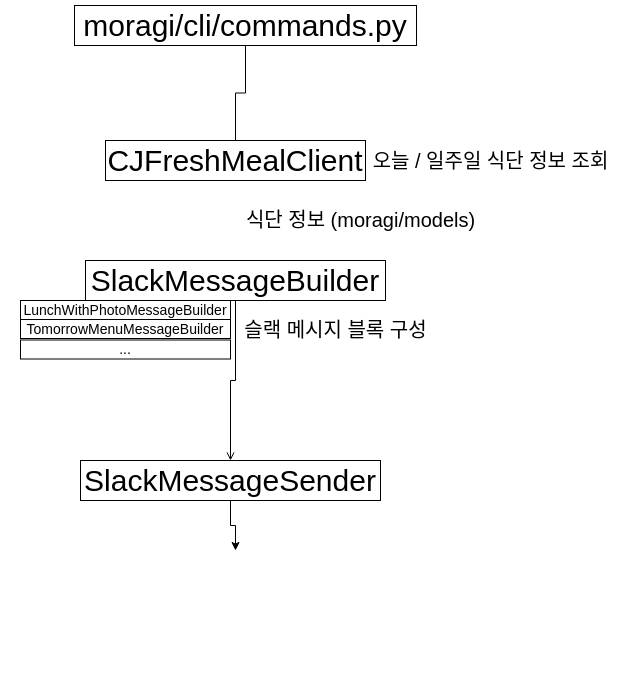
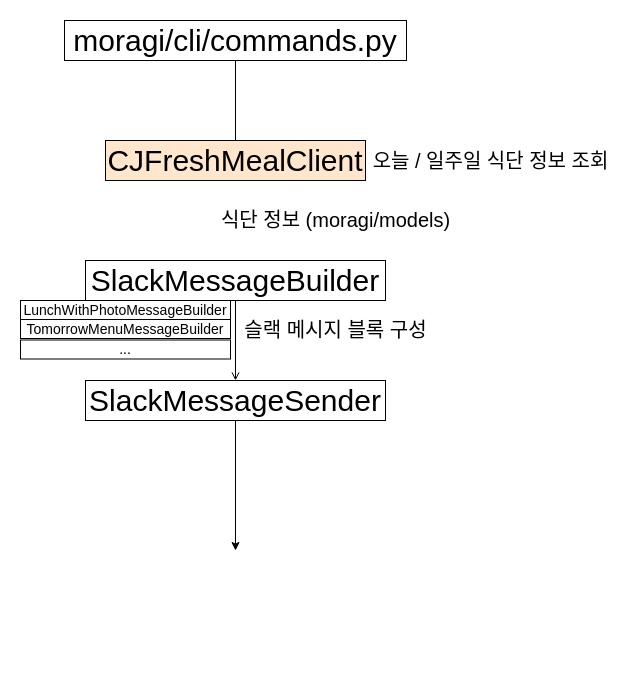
- <mxCell id="3" value="moragi/cli/commands.py" style="rounded=0;whiteSpace=wrap;html=1;fontSize=30;" vertex="1" parent="1"><mxGeometry x="74" y="5" width="342" height="40" as="geometry" /></mxCell>
+ <mxCell id="3" value="moragi/cli/commands.py" style="rounded=0;whiteSpace=wrap;html=1;fontSize=30;" vertex="1" parent="1"><mxGeometry x="64" y="20" width="342" height="40" as="geometry" /></mxCell>
- <mxCell id="4" value="CJFreshMealClient" style="rounded=0;whiteSpace=wrap;html=1;fontSize=30;" vertex="1" parent="1"><mxGeometry x="105" y="140" width="260" height="40" as="geometry" /></mxCell>
+ <mxCell id="4" value="CJFreshMealClient" style="rounded=0;whiteSpace=wrap;html=1;fontSize=30;fillColor=#ffe6cc;" vertex="1" parent="1"><mxGeometry x="105" y="140" width="260" height="40" as="geometry" /></mxCell>
- <mxCell id="11" value="&lt;font style=&quot;font-size: 20px;&quot;&gt;식단 정보 (moragi/models)&lt;/font&gt;" style="text;html=1;align=center;verticalAlign=middle;resizable=0;points=[];autosize=1;strokeColor=none;fillColor=none;" vertex="1" parent="1"><mxGeometry x="235" y="199" width="250" height="40" as="geometry" /></mxCell>
+ <mxCell id="11" value="&lt;font style=&quot;font-size: 20px;&quot;&gt;식단 정보 (moragi/models)&lt;/font&gt;" style="text;html=1;align=center;verticalAlign=middle;resizable=0;points=[];autosize=1;strokeColor=none;fillColor=none;" vertex="1" parent="1"><mxGeometry x="210" y="199" width="250" height="40" as="geometry" /></mxCell>
- <mxCell id="8" value="&lt;font style=&quot;font-size: 30px;&quot;&gt;SlackMessageSender&lt;/font&gt;" style="rounded=0;whiteSpace=wrap;html=1;" vertex="1" parent="1"><mxGeometry x="80" y="460" width="300" height="40" as="geometry" /></mxCell>
+ <mxCell id="8" value="&lt;font style=&quot;font-size: 30px;&quot;&gt;SlackMessageSender&lt;/font&gt;" style="rounded=0;whiteSpace=wrap;html=1;" vertex="1" parent="1"><mxGeometry x="85" y="380" width="300" height="40" as="geometry" /></mxCell>
